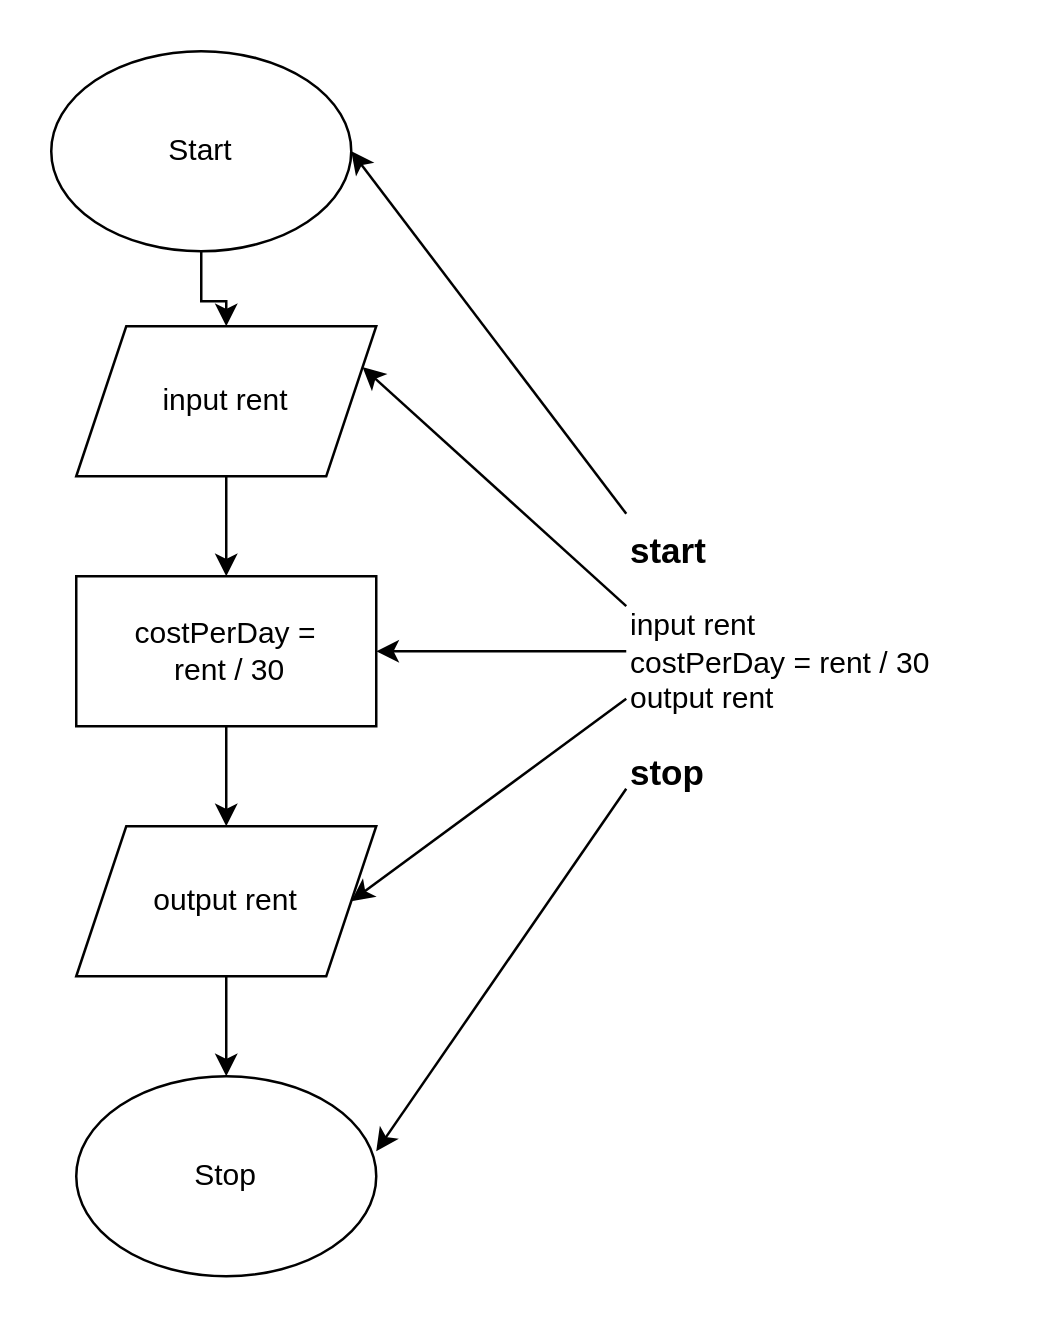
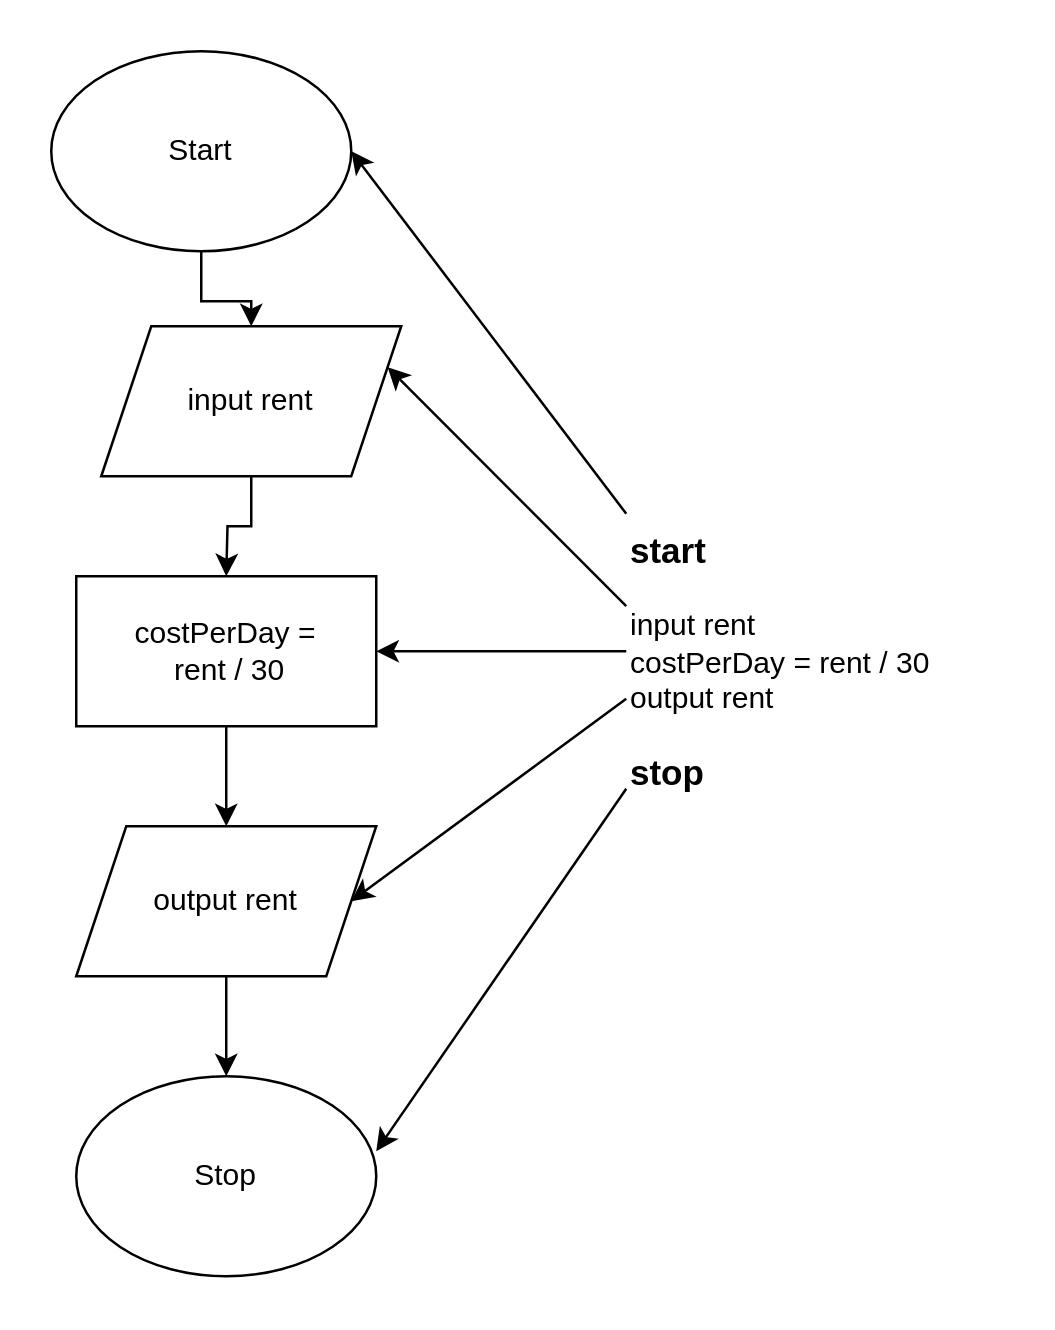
- <mxCell id="8" value="input rent" style="shape=parallelogram;perimeter=parallelogramPerimeter;whiteSpace=wrap;html=1;fixedSize=1;" vertex="1" parent="1"><mxGeometry x="30" y="130" width="120" height="60" as="geometry" /></mxCell>
+ <mxCell id="8" value="input rent" style="shape=parallelogram;perimeter=parallelogramPerimeter;whiteSpace=wrap;html=1;fixedSize=1;" vertex="1" parent="1"><mxGeometry x="40" y="130" width="120" height="60" as="geometry" /></mxCell>
